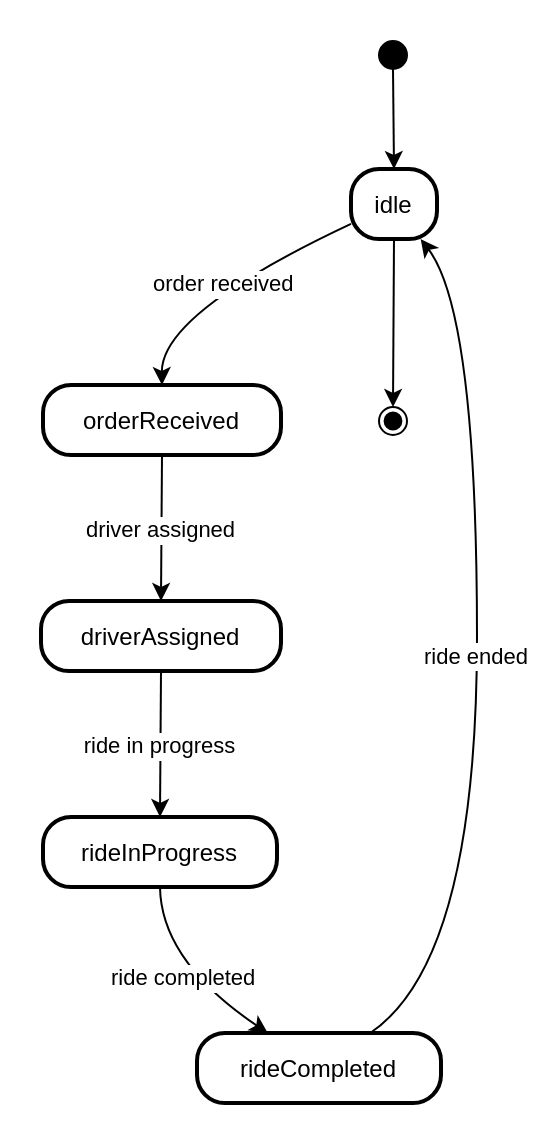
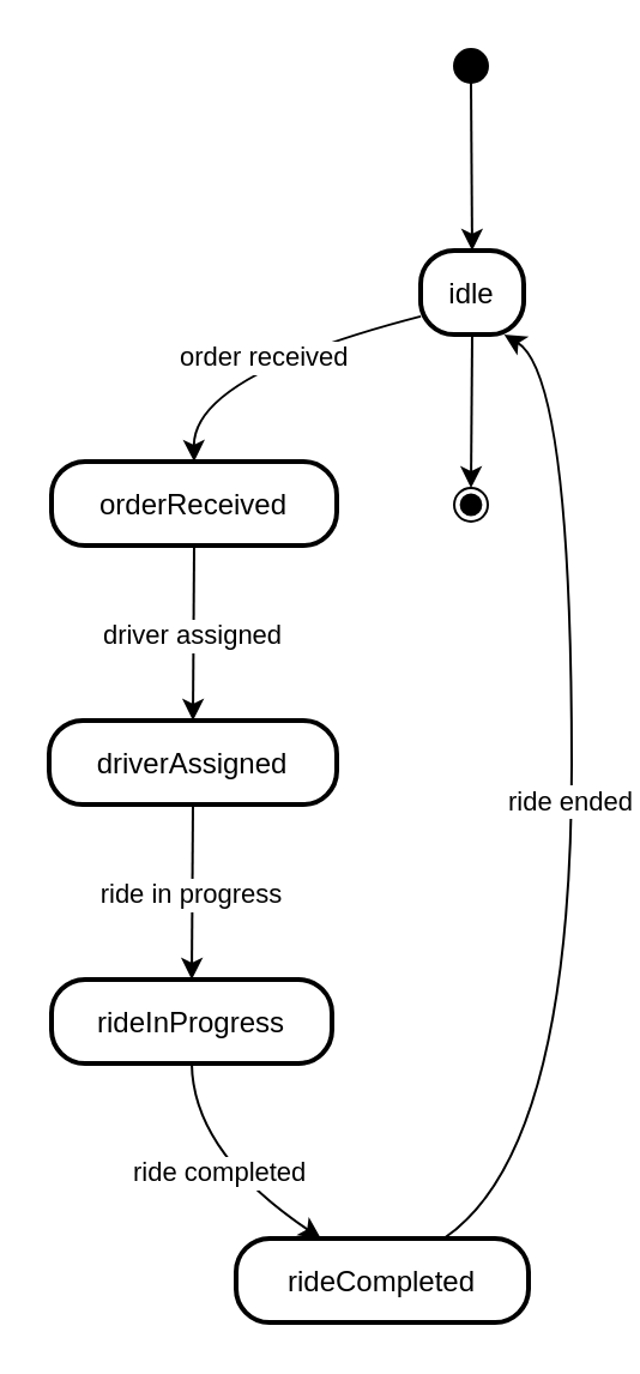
- <mxCell id="3" value="idle" style="rounded=1;arcSize=40;strokeWidth=2" vertex="1" parent="1"><mxGeometry x="175" y="84" width="43" height="35" as="geometry" /></mxCell>
+ <mxCell id="3" value="idle" style="rounded=1;arcSize=40;strokeWidth=2" vertex="1" parent="1"><mxGeometry x="175" y="104" width="43" height="35" as="geometry" /></mxCell>
